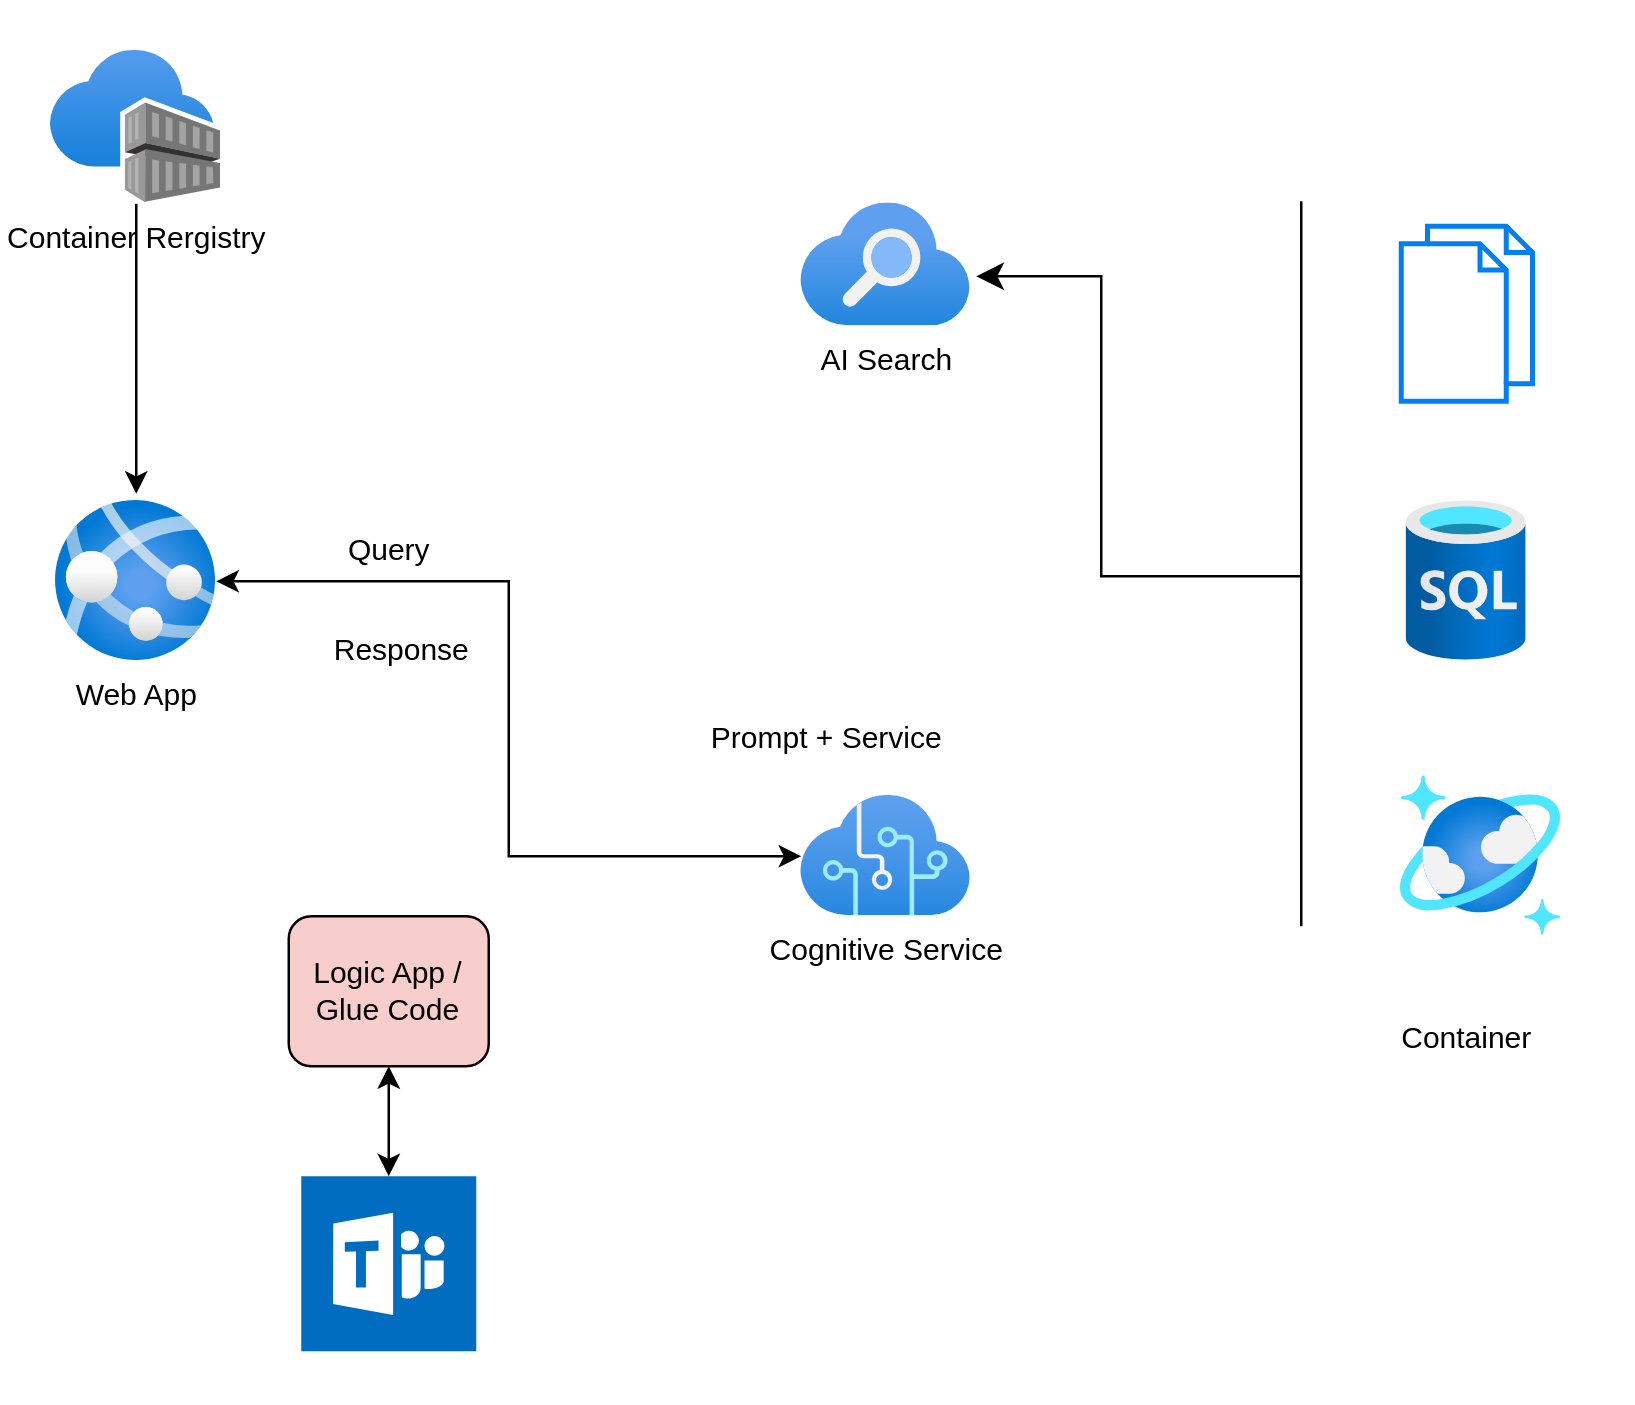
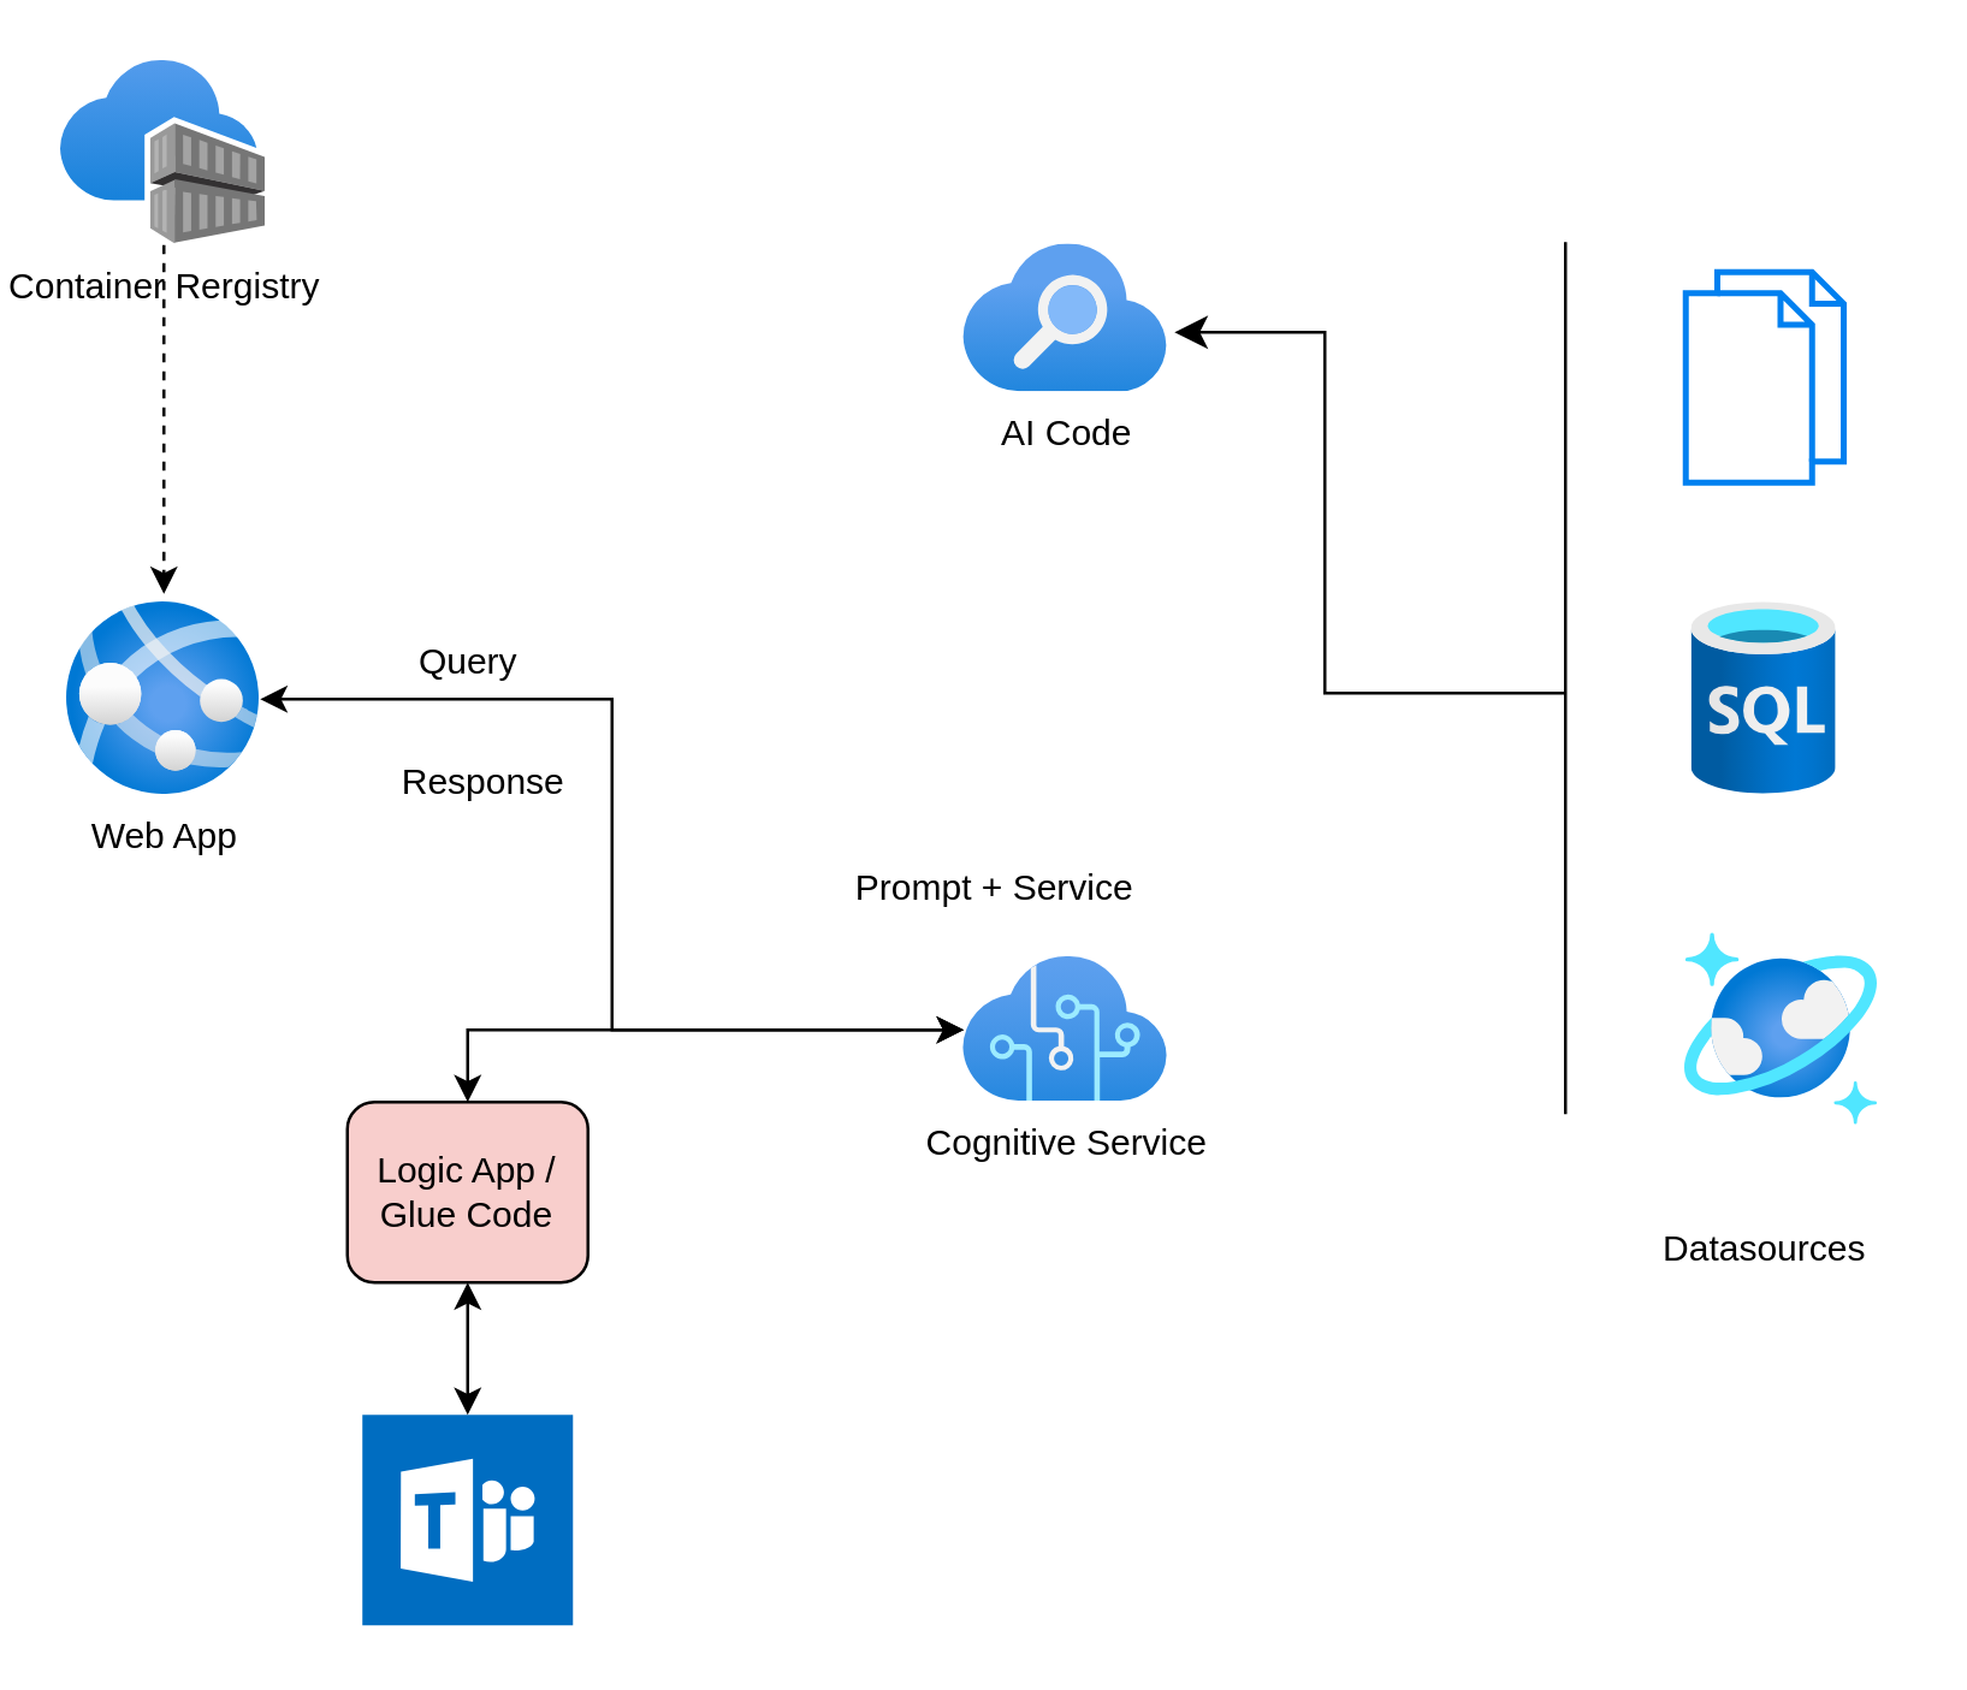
- <mxCell id="9" style="edgeStyle=orthogonalEdgeStyle;rounded=0;orthogonalLoop=1;jettySize=auto;html=1;entryX=0.5;entryY=-0.047;entryDx=0;entryDy=0;entryPerimeter=0;" edge="1" parent="1" source="2" target="3"><mxGeometry relative="1" as="geometry" /></mxCell>
+ <mxCell id="9" style="edgeStyle=orthogonalEdgeStyle;rounded=0;orthogonalLoop=1;jettySize=auto;html=1;entryX=0.5;entryY=-0.047;entryDx=0;entryDy=0;entryPerimeter=0;dashed=1;" edge="1" parent="1" source="2" target="3"><mxGeometry relative="1" as="geometry" /></mxCell>
- <mxCell id="4" value="AI Search" style="image;aspect=fixed;html=1;points=[];align=center;fontSize=12;image=img/lib/azure2/app_services/Search_Services.svg;" vertex="1" parent="1"><mxGeometry x="320" y="81" width="68" height="49.12" as="geometry" /></mxCell>
+ <mxCell id="4" value="AI Code" style="image;aspect=fixed;html=1;points=[];align=center;fontSize=12;image=img/lib/azure2/app_services/Search_Services.svg;" vertex="1" parent="1"><mxGeometry x="320" y="81" width="68" height="49.12" as="geometry" /></mxCell>
+ <mxCell id="19" style="edgeStyle=orthogonalEdgeStyle;rounded=0;orthogonalLoop=1;jettySize=auto;html=1;exitX=0.5;exitY=0;exitDx=0;exitDy=0;startArrow=classic;startFill=1;" edge="1" parent="1" source="20" target="5"><mxGeometry relative="1" as="geometry" /></mxCell>
- <mxCell id="12" value="Container" style="text;html=1;align=center;verticalAlign=middle;resizable=0;points=[];autosize=1;strokeColor=none;fillColor=none;" vertex="1" parent="1"><mxGeometry x="541.25" y="400" width="90" height="30" as="geometry" /></mxCell>
+ <mxCell id="12" value="Datasources" style="text;html=1;align=center;verticalAlign=middle;resizable=0;points=[];autosize=1;strokeColor=none;fillColor=none;" vertex="1" parent="1"><mxGeometry x="541.25" y="400" width="90" height="30" as="geometry" /></mxCell>
